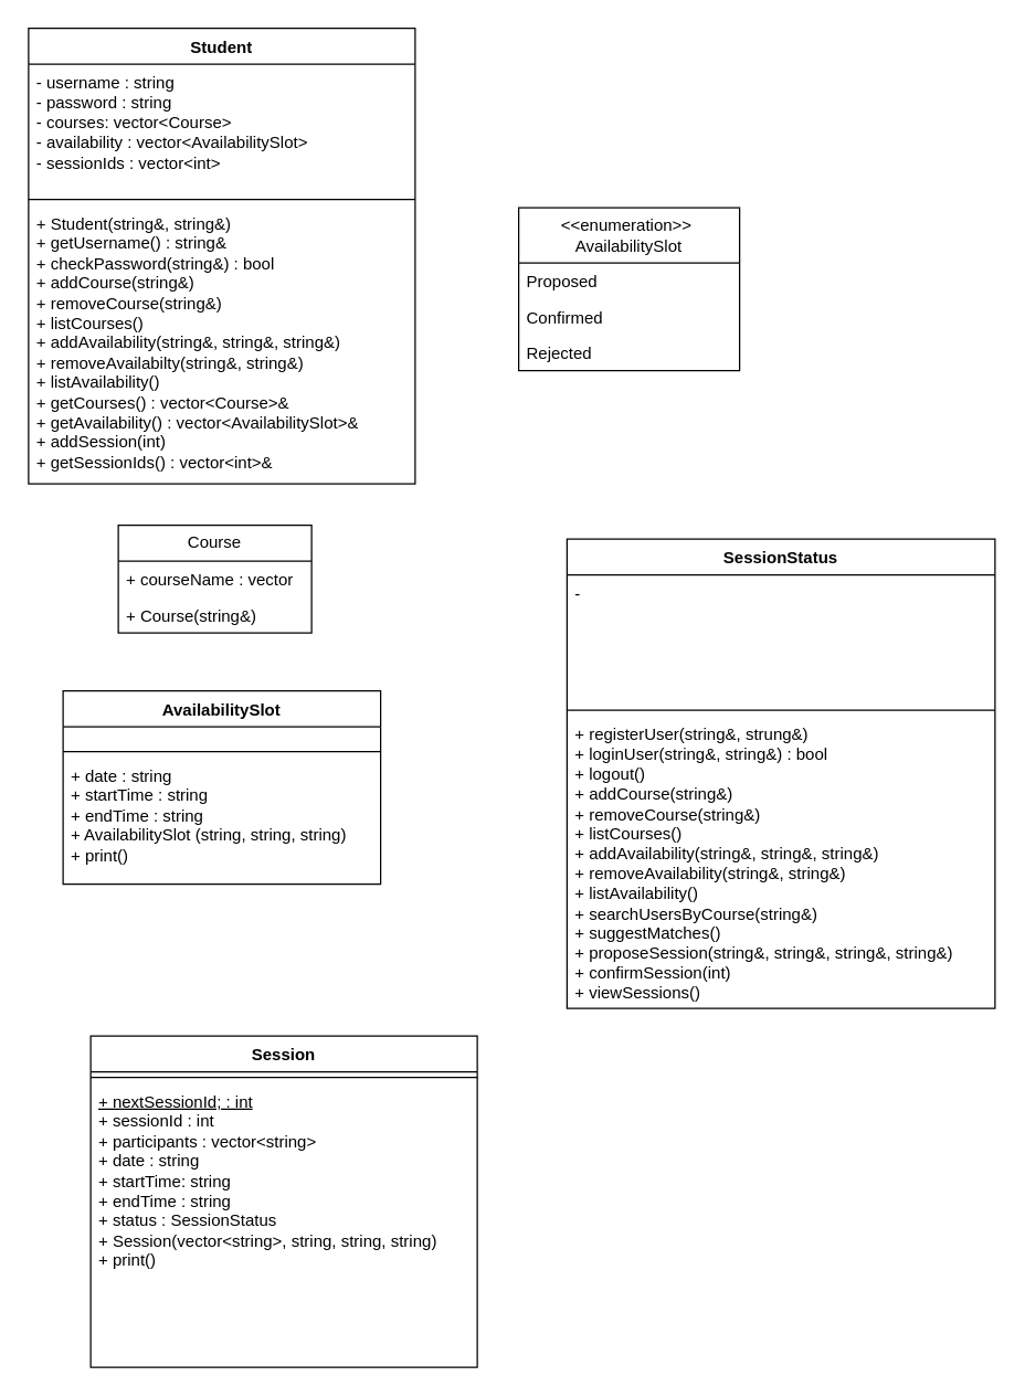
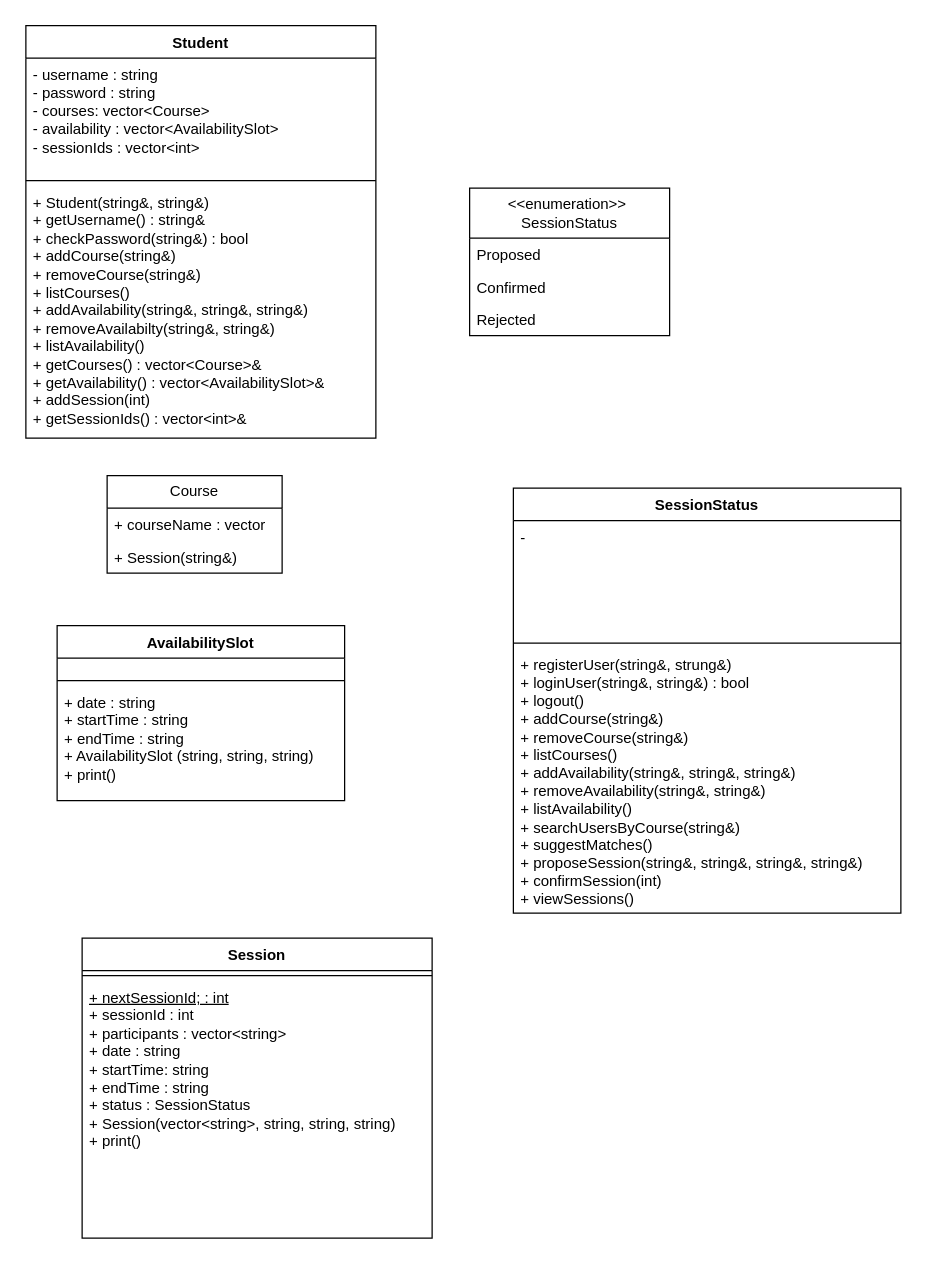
- <mxCell id="13" value="&amp;lt;&amp;lt;enumeration&amp;gt;&amp;gt;&amp;nbsp;&lt;div&gt;AvailabilitySlot&lt;/div&gt;" style="swimlane;fontStyle=0;childLayout=stackLayout;horizontal=1;startSize=40;fillColor=none;horizontalStack=0;resizeParent=1;resizeParentMax=0;resizeLast=0;collapsible=1;marginBottom=0;whiteSpace=wrap;html=1;" vertex="1" parent="1"><mxGeometry x="375" y="150" width="160" height="118" as="geometry" /></mxCell>
+ <mxCell id="13" value="&amp;lt;&amp;lt;enumeration&amp;gt;&amp;gt;&amp;nbsp;&lt;div&gt;SessionStatus&lt;/div&gt;" style="swimlane;fontStyle=0;childLayout=stackLayout;horizontal=1;startSize=40;fillColor=none;horizontalStack=0;resizeParent=1;resizeParentMax=0;resizeLast=0;collapsible=1;marginBottom=0;whiteSpace=wrap;html=1;" vertex="1" parent="1"><mxGeometry x="375" y="150" width="160" height="118" as="geometry" /></mxCell>
- <mxCell id="23" value="+ Course(string&amp;amp;)" style="text;strokeColor=none;fillColor=none;align=left;verticalAlign=top;spacingLeft=4;spacingRight=4;overflow=hidden;rotatable=0;points=[[0,0.5],[1,0.5]];portConstraint=eastwest;whiteSpace=wrap;html=1;" vertex="1" parent="21"><mxGeometry y="52" width="140" height="26" as="geometry" /></mxCell>
+ <mxCell id="23" value="+ Session(string&amp;amp;)" style="text;strokeColor=none;fillColor=none;align=left;verticalAlign=top;spacingLeft=4;spacingRight=4;overflow=hidden;rotatable=0;points=[[0,0.5],[1,0.5]];portConstraint=eastwest;whiteSpace=wrap;html=1;" vertex="1" parent="21"><mxGeometry y="52" width="140" height="26" as="geometry" /></mxCell>
